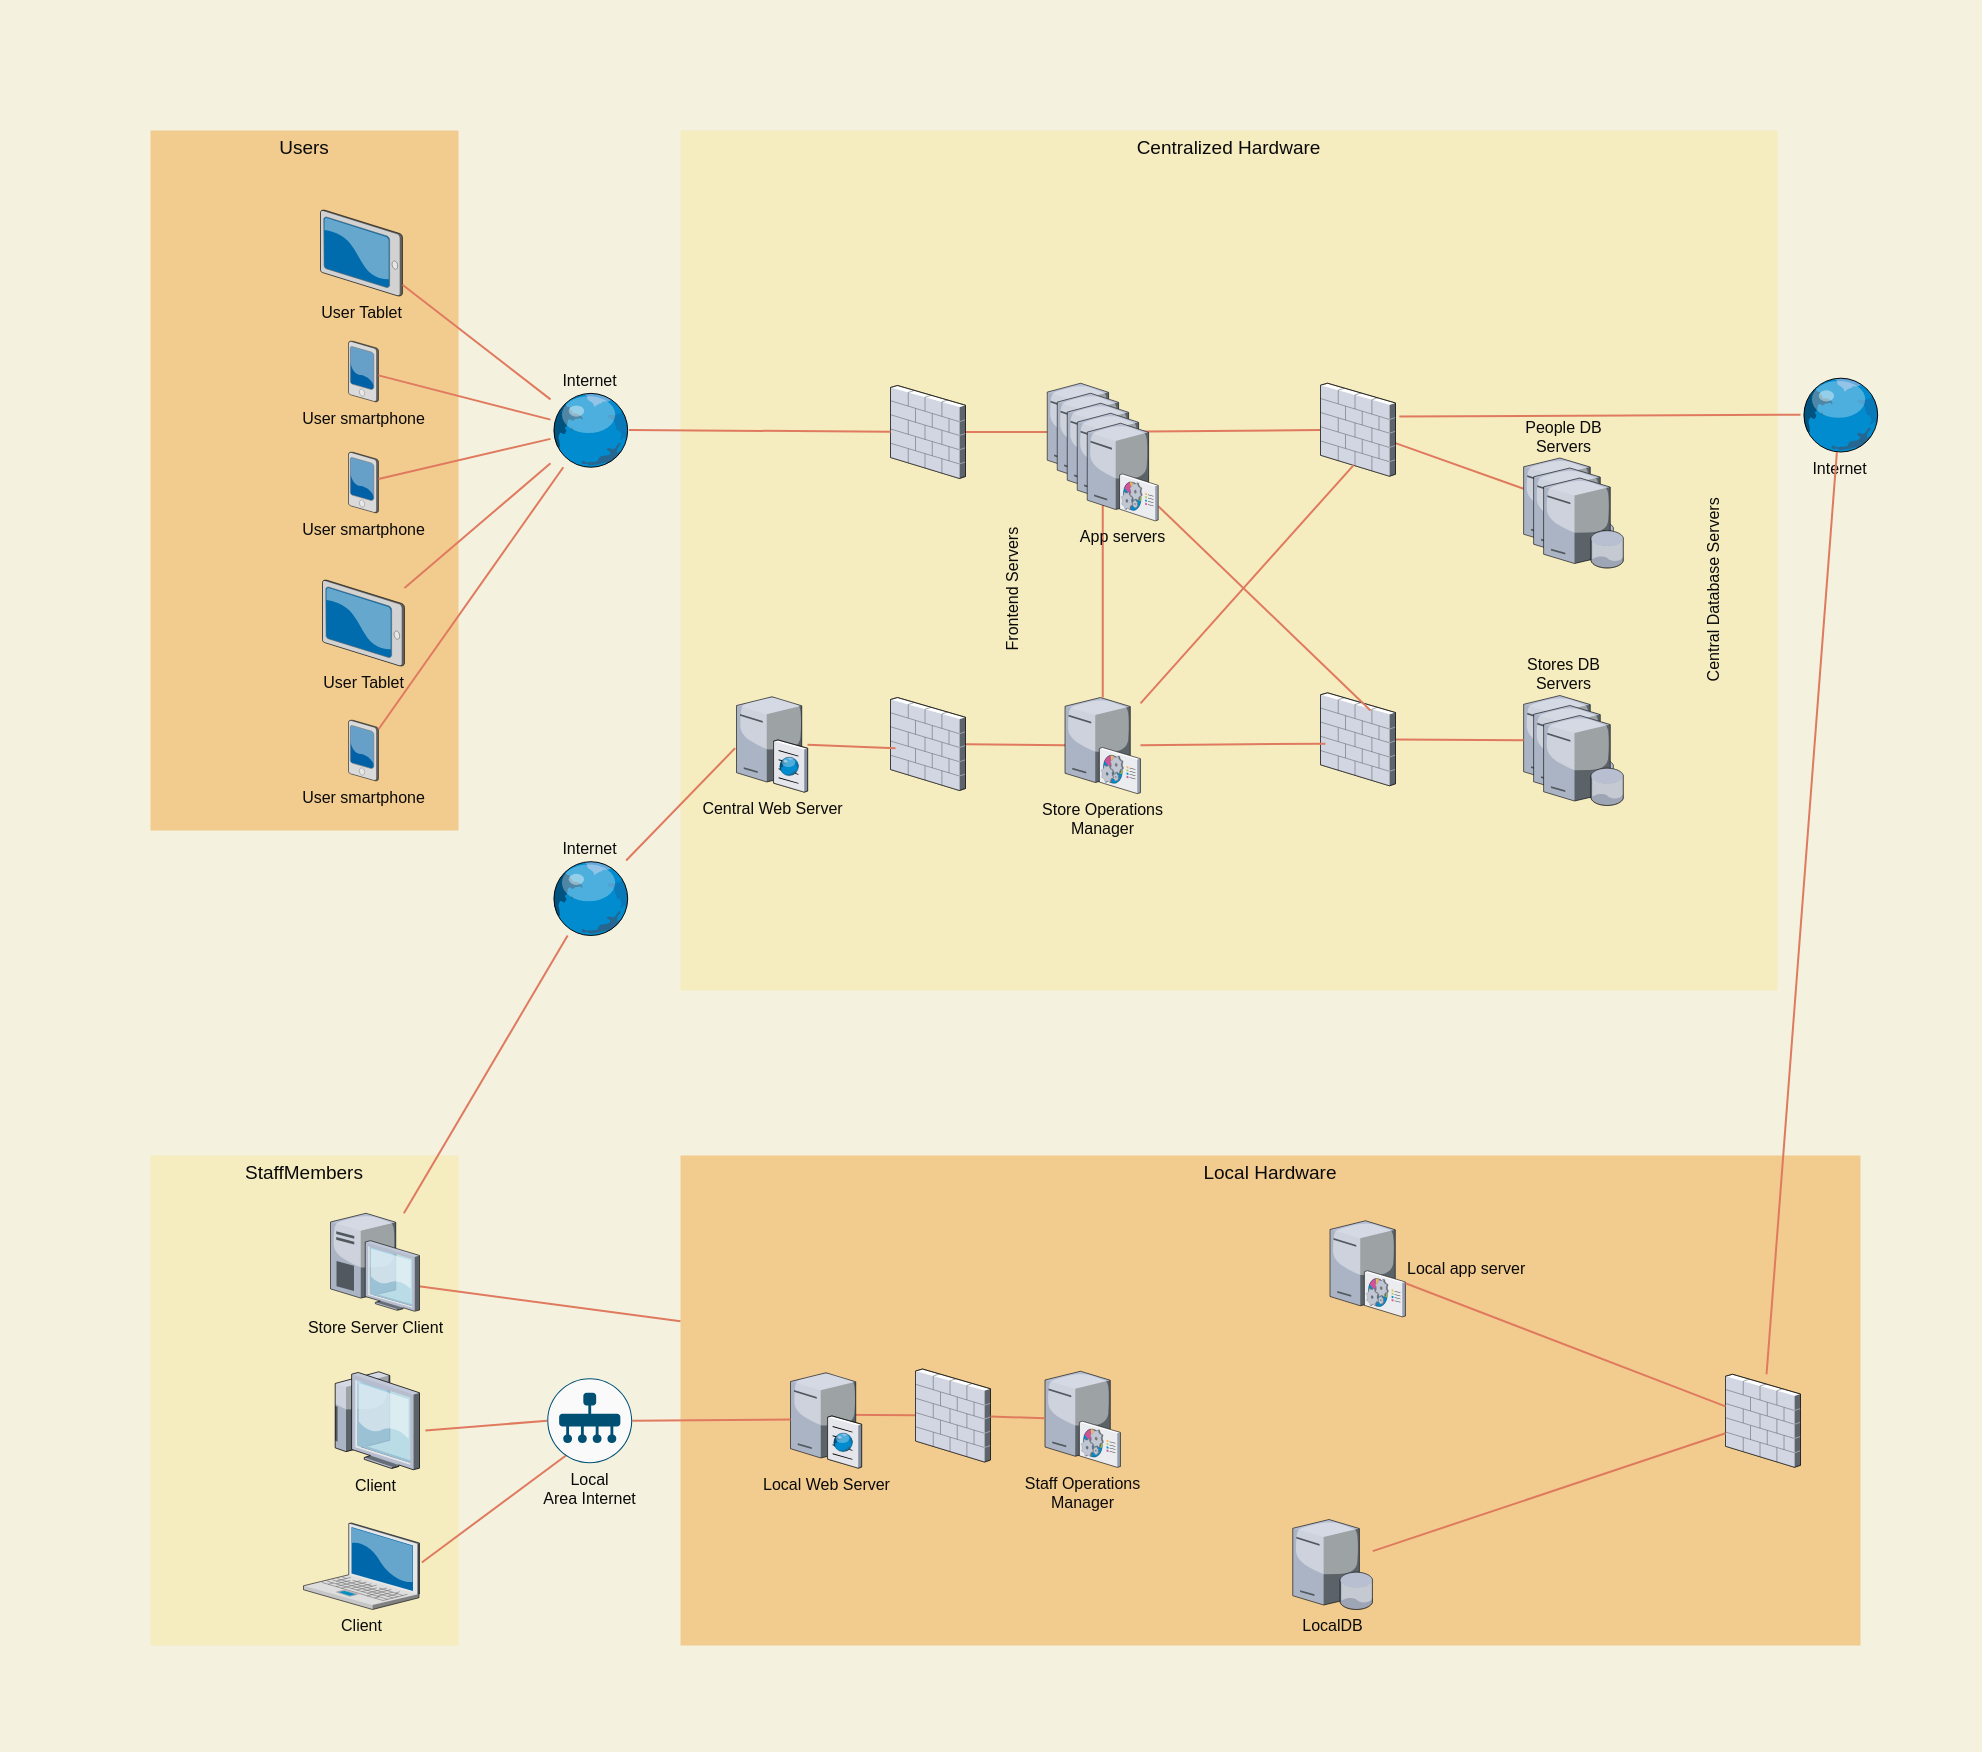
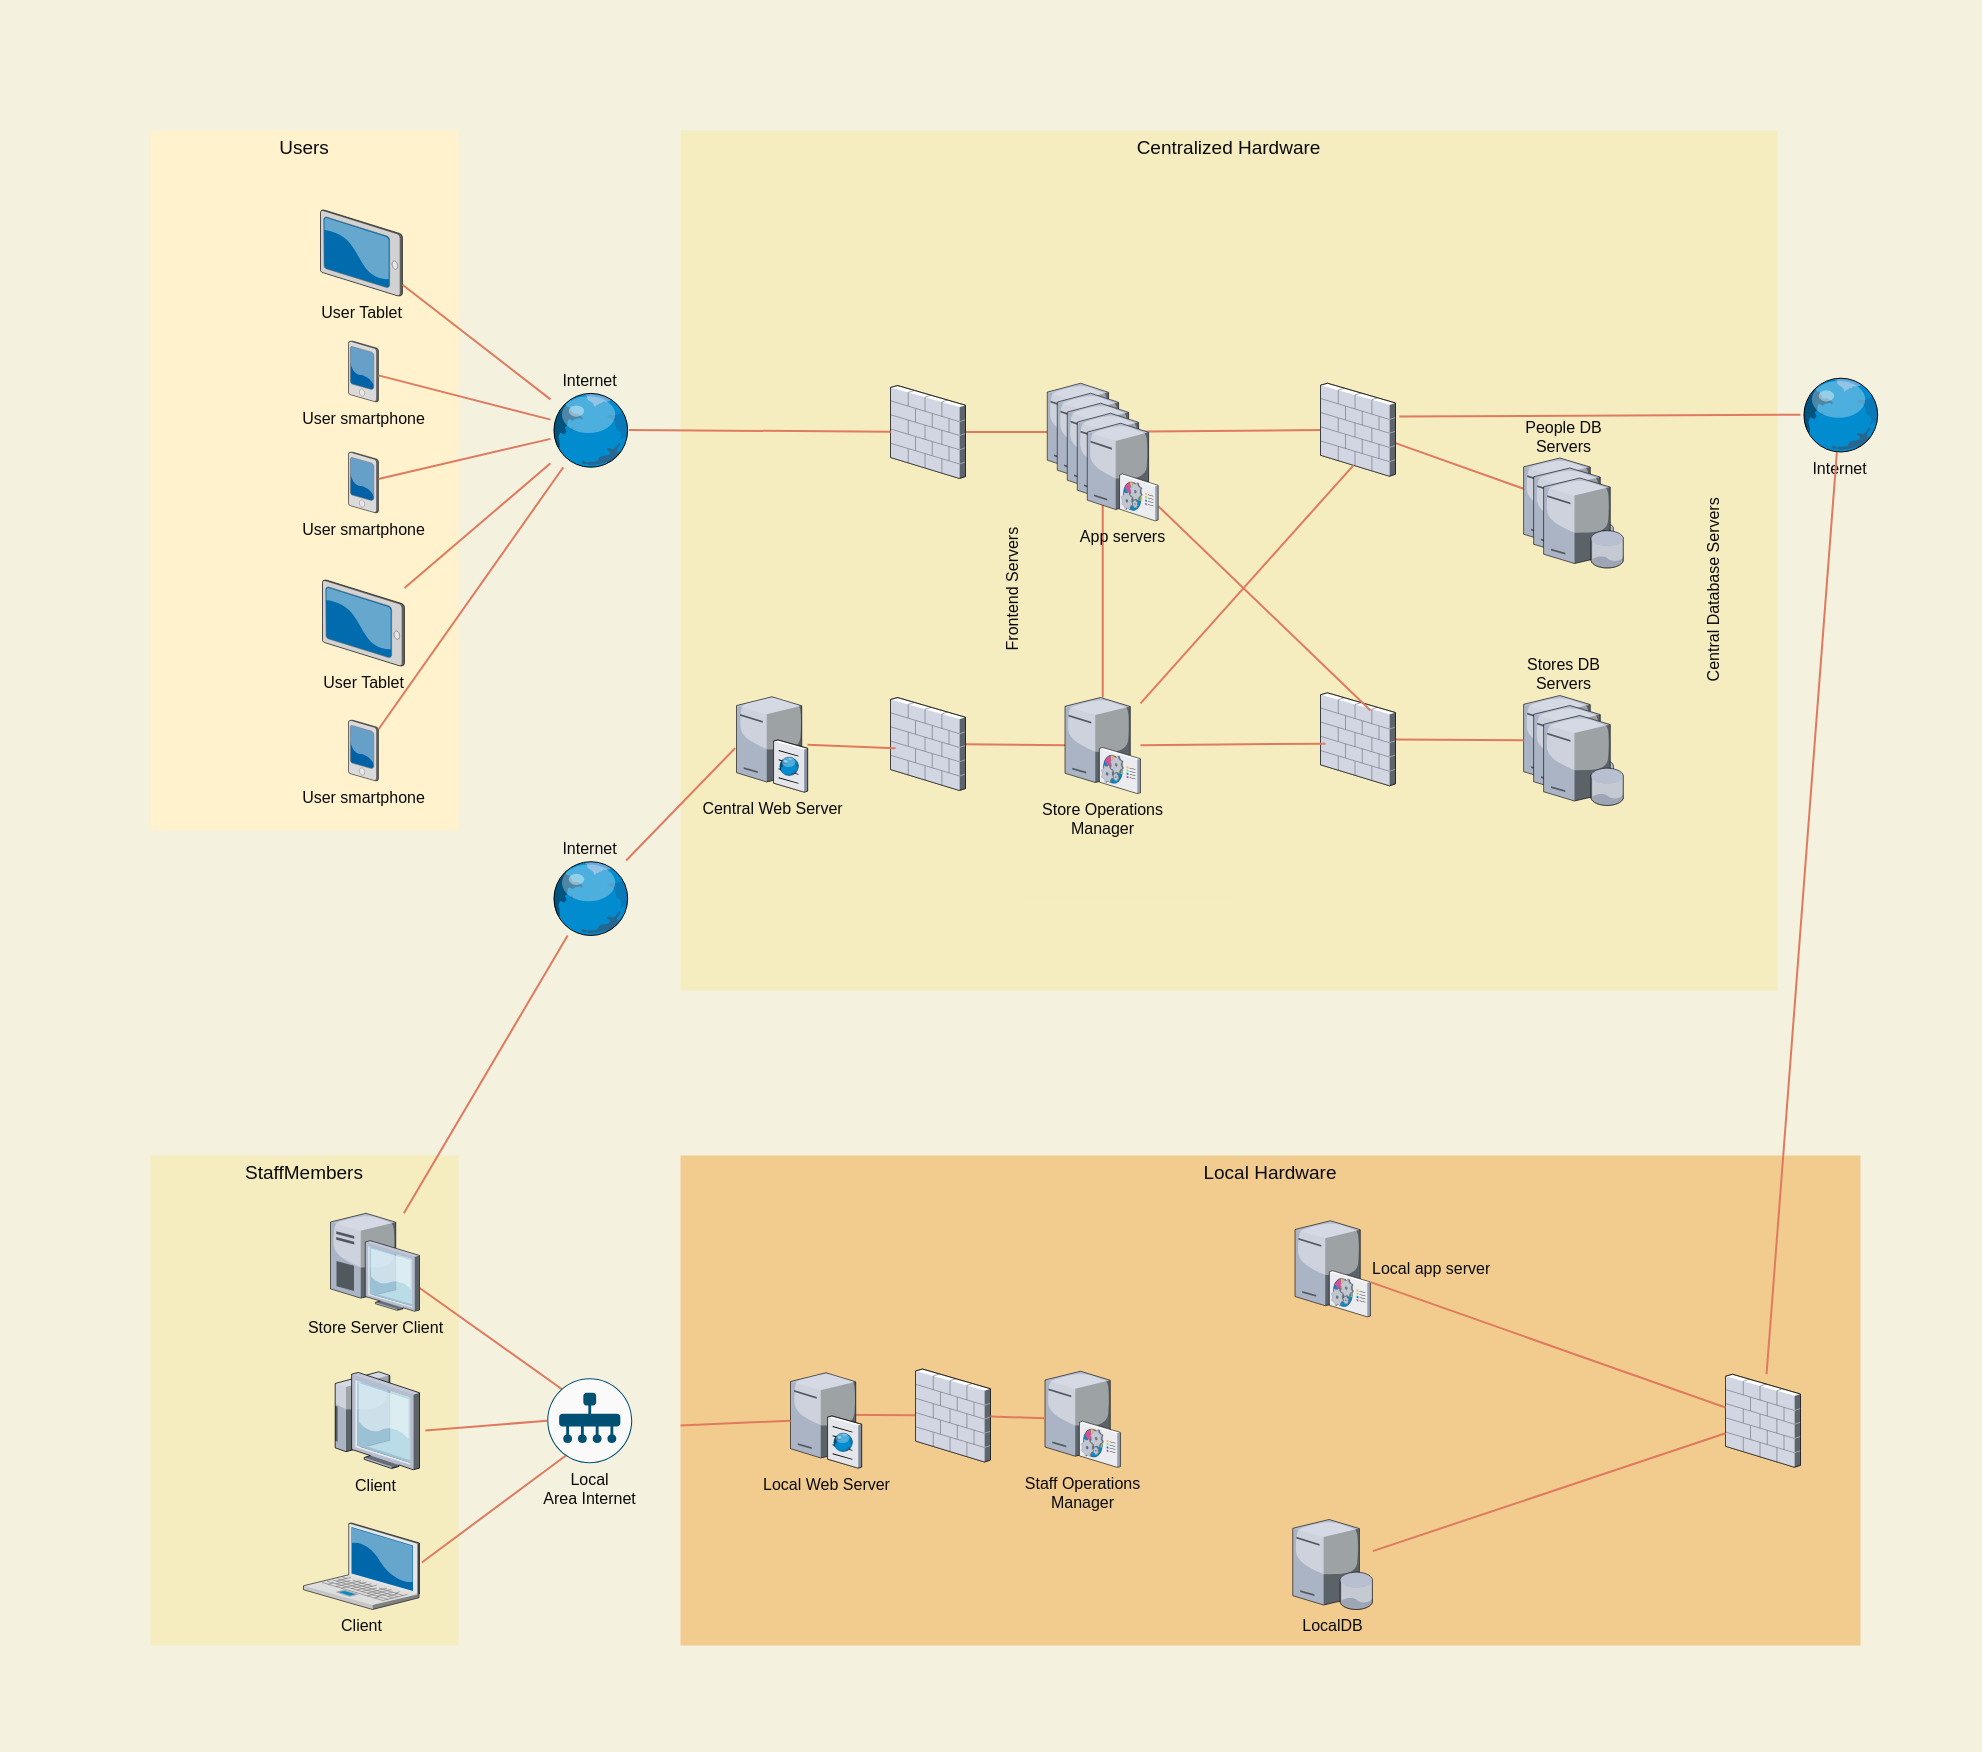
- <mxCell id="7" value="Users" style="whiteSpace=wrap;html=1;fontSize=19;strokeColor=none;verticalAlign=top;fillColor=#F2CC8F;labelBackgroundColor=none;fontColor=#0A0A0A;" parent="1" vertex="1"><mxGeometry x="150" y="130" width="308" height="700" as="geometry" /></mxCell>
+ <mxCell id="7" value="Users" style="whiteSpace=wrap;html=1;fontSize=19;strokeColor=none;verticalAlign=top;fillColor=#fff2cc;labelBackgroundColor=none;fontColor=#0A0A0A;" parent="1" vertex="1"><mxGeometry x="150" y="130" width="308" height="700" as="geometry" /></mxCell>
- <mxCell id="31" value="Local app server" style="verticalLabelPosition=middle;aspect=fixed;html=1;verticalAlign=middle;strokeColor=none;align=left;outlineConnect=0;shape=mxgraph.citrix.command_center;rounded=0;sketch=0;fillColor=#F2CC8F;fontSize=16;labelBackgroundColor=none;fontColor=#0A0A0A;labelPosition=right;" parent="1" vertex="1"><mxGeometry x="1329.5" y="1220.25" width="75.5" height="96" as="geometry" /></mxCell>
+ <mxCell id="31" value="Local app server" style="verticalLabelPosition=middle;aspect=fixed;html=1;verticalAlign=middle;strokeColor=none;align=left;outlineConnect=0;shape=mxgraph.citrix.command_center;rounded=0;sketch=0;fillColor=#F2CC8F;fontSize=16;labelBackgroundColor=none;fontColor=#0A0A0A;labelPosition=right;" parent="1" vertex="1"><mxGeometry x="1294.5" y="1220.25" width="75.5" height="96" as="geometry" /></mxCell>
- <mxCell id="29" style="edgeStyle=none;rounded=0;html=1;startSize=10;endSize=10;jettySize=auto;orthogonalLoop=1;fontSize=16;endArrow=none;endFill=0;strokeWidth=2;strokeColor=#E07A5F;labelBackgroundColor=none;exitX=0.97;exitY=0.742;exitDx=0;exitDy=0;exitPerimeter=0;fontColor=#0A0A0A;" parent="1" source="43" target="5" edge="1"><mxGeometry relative="1" as="geometry"><mxPoint x="430" y="1283.75" as="sourcePoint" /><mxPoint x="580" y="1392.65" as="targetPoint" /></mxGeometry></mxCell>
+ <mxCell id="29" style="edgeStyle=none;rounded=0;html=1;startSize=10;endSize=10;jettySize=auto;orthogonalLoop=1;fontSize=16;endArrow=none;endFill=0;strokeWidth=2;strokeColor=#E07A5F;labelBackgroundColor=none;exitX=0.97;exitY=0.742;exitDx=0;exitDy=0;exitPerimeter=0;entryX=0.367;entryY=0.267;entryDx=0;entryDy=0;entryPerimeter=0;fontColor=#0A0A0A;" parent="1" source="43" target="45" edge="1"><mxGeometry relative="1" as="geometry"><mxPoint x="430" y="1283.75" as="sourcePoint" /><mxPoint x="580" y="1392.65" as="targetPoint" /></mxGeometry></mxCell>
- <mxCell id="30" style="edgeStyle=none;rounded=0;html=1;startSize=10;endSize=10;jettySize=auto;orthogonalLoop=1;fontSize=16;endArrow=none;endFill=0;strokeWidth=2;strokeColor=#E07A5F;labelBackgroundColor=none;entryX=1;entryY=0.5;entryDx=0;entryDy=0;entryPerimeter=0;fontColor=#0A0A0A;" parent="1" source="26" target="45" edge="1"><mxGeometry relative="1" as="geometry"><mxPoint x="360.457" y="1470.576" as="sourcePoint" /><mxPoint x="649" y="1415.613" as="targetPoint" /></mxGeometry></mxCell>
+ <mxCell id="30" style="edgeStyle=none;rounded=0;html=1;startSize=10;endSize=10;jettySize=auto;orthogonalLoop=1;fontSize=16;endArrow=none;endFill=0;strokeWidth=2;strokeColor=#E07A5F;labelBackgroundColor=none;fontColor=#0A0A0A;" parent="1" source="26" target="5" edge="1"><mxGeometry relative="1" as="geometry"><mxPoint x="360.457" y="1470.576" as="sourcePoint" /><mxPoint x="649" y="1415.613" as="targetPoint" /></mxGeometry></mxCell>
